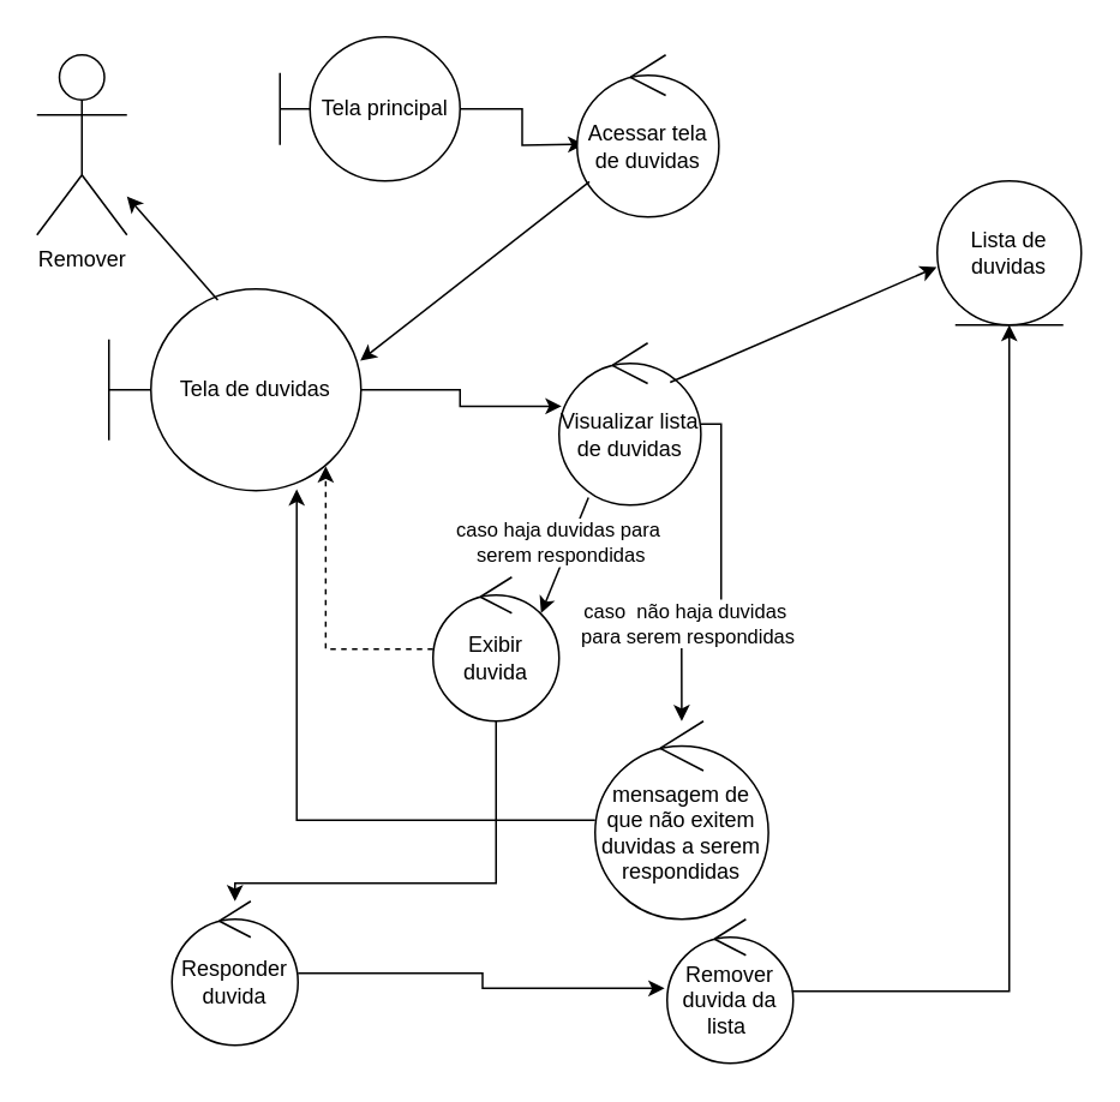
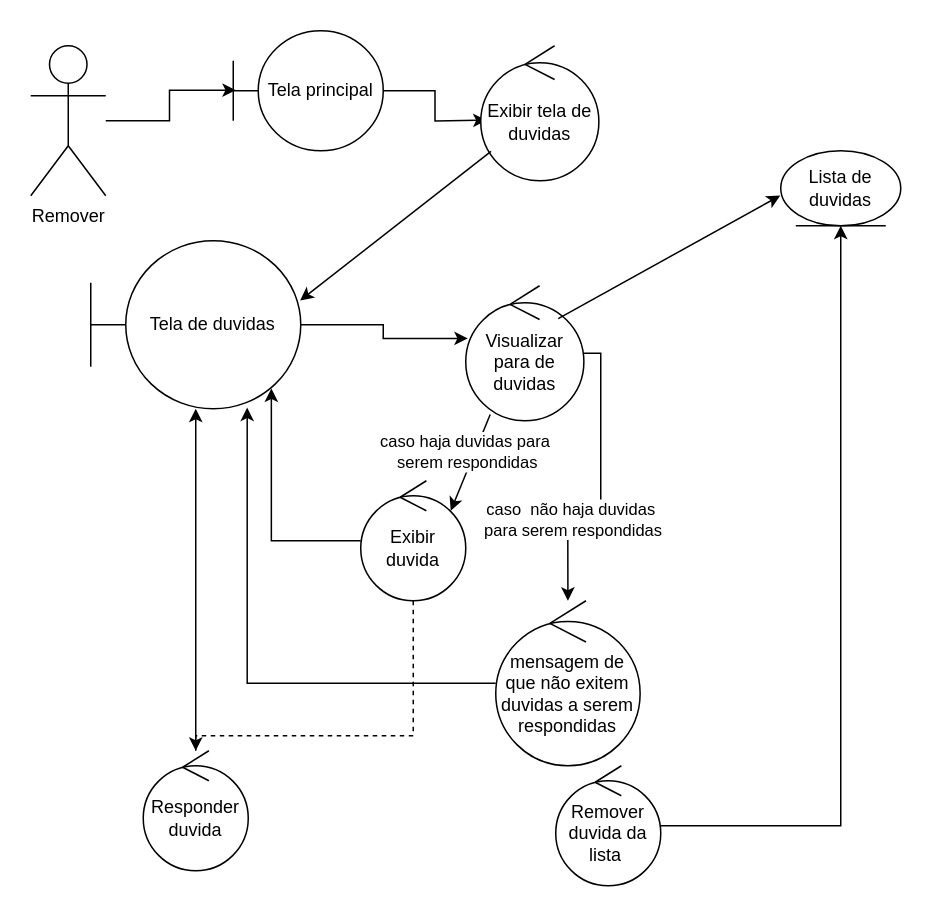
+ <mxCell id="5" style="edgeStyle=orthogonalEdgeStyle;rounded=0;orthogonalLoop=1;jettySize=auto;html=1;entryX=0.018;entryY=0.495;entryDx=0;entryDy=0;entryPerimeter=0;" parent="1" source="2" target="3" edge="1"><mxGeometry relative="1" as="geometry" /></mxCell>
- <mxCell id="6" value="Acessar tela de duvidas" style="ellipse;shape=umlControl;whiteSpace=wrap;html=1;" parent="1" vertex="1"><mxGeometry x="320" y="30" width="78.75" height="90" as="geometry" /></mxCell>
+ <mxCell id="6" value="Exibir tela de duvidas" style="ellipse;shape=umlControl;whiteSpace=wrap;html=1;" parent="1" vertex="1"><mxGeometry x="320" y="30" width="78.75" height="90" as="geometry" /></mxCell>
- <mxCell id="9" value="" style="endArrow=classic;html=1;rounded=0;exitX=0.432;exitY=0.055;exitDx=0;exitDy=0;exitPerimeter=0;" edge="1" parent="1" source="7" target="2"><mxGeometry width="50" height="50" relative="1" as="geometry"><mxPoint x="70" y="240" as="sourcePoint" /><mxPoint y="190" as="targetPoint" x="120" /></mxGeometry></mxCell>
- <mxCell id="14" value="Lista de duvidas" style="ellipse;shape=umlEntity;whiteSpace=wrap;html=1;" vertex="1" parent="1"><mxGeometry x="520" y="100" width="80" height="80" as="geometry" /></mxCell>
+ <mxCell id="14" value="Lista de duvidas" style="ellipse;shape=umlEntity;whiteSpace=wrap;html=1;" vertex="1" parent="1"><mxGeometry x="520" y="100" width="80" height="50" as="geometry" /></mxCell>
- <mxCell id="12" value="Visualizar lista de duvidas" style="ellipse;shape=umlControl;whiteSpace=wrap;html=1;" vertex="1" parent="1"><mxGeometry x="310" y="190" width="78.75" height="90" as="geometry" /></mxCell>
+ <mxCell id="12" value="Visualizar para de duvidas" style="ellipse;shape=umlControl;whiteSpace=wrap;html=1;" vertex="1" parent="1"><mxGeometry x="310" y="190" width="78.75" height="90" as="geometry" /></mxCell>
- <mxCell id="16" style="edgeStyle=orthogonalEdgeStyle;rounded=0;orthogonalLoop=1;jettySize=auto;html=1;entryX=0.86;entryY=0.879;entryDx=0;entryDy=0;entryPerimeter=0;dashed=1;" edge="1" parent="1" source="18" target="7"><mxGeometry relative="1" as="geometry"><Array as="points"><mxPoint x="180" y="360" /></Array></mxGeometry></mxCell>
+ <mxCell id="16" style="edgeStyle=orthogonalEdgeStyle;rounded=0;orthogonalLoop=1;jettySize=auto;html=1;entryX=0.86;entryY=0.879;entryDx=0;entryDy=0;entryPerimeter=0;" edge="1" parent="1" source="18" target="7"><mxGeometry relative="1" as="geometry"><Array as="points"><mxPoint x="180" y="360" /></Array></mxGeometry></mxCell>
- <mxCell id="17" style="edgeStyle=orthogonalEdgeStyle;rounded=0;orthogonalLoop=1;jettySize=auto;html=1;" edge="1" parent="1" source="18" target="23"><mxGeometry relative="1" as="geometry"><Array as="points"><mxPoint x="275" y="490" /><mxPoint x="130" y="490" /></Array></mxGeometry></mxCell>
+ <mxCell id="17" style="edgeStyle=orthogonalEdgeStyle;rounded=0;orthogonalLoop=1;jettySize=auto;html=1;dashed=1;" edge="1" parent="1" source="18" target="23"><mxGeometry relative="1" as="geometry"><Array as="points"><mxPoint x="275" y="490" /><mxPoint x="130" y="490" /></Array></mxGeometry></mxCell>
- <mxCell id="26" style="edgeStyle=orthogonalEdgeStyle;rounded=0;orthogonalLoop=1;jettySize=auto;html=1;entryX=-0.02;entryY=0.48;entryDx=0;entryDy=0;entryPerimeter=0;" edge="1" parent="1" source="23" target="25"><mxGeometry relative="1" as="geometry" /></mxCell>
+ <mxCell id="26" style="edgeStyle=orthogonalEdgeStyle;rounded=0;orthogonalLoop=1;jettySize=auto;html=1;" edge="1" parent="1" source="23" target="7"><mxGeometry relative="1" as="geometry" /></mxCell>
